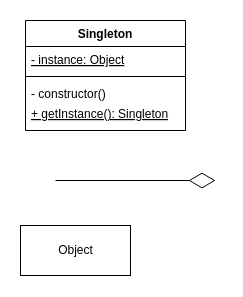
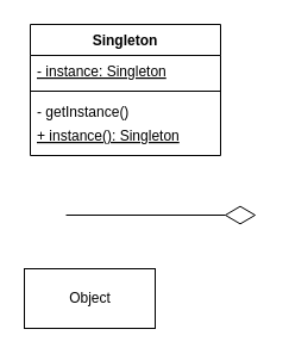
- <mxCell id="3" value="- instance: Object" style="text;strokeColor=none;fillColor=none;align=left;verticalAlign=top;spacingLeft=4;spacingRight=4;overflow=hidden;rotatable=0;points=[[0,0.5],[1,0.5]];portConstraint=eastwest;fontStyle=4" parent="2" vertex="1"><mxGeometry y="26" width="160" height="26" as="geometry" /></mxCell>
+ <mxCell id="3" value="- instance: Singleton" style="text;strokeColor=none;fillColor=none;align=left;verticalAlign=top;spacingLeft=4;spacingRight=4;overflow=hidden;rotatable=0;points=[[0,0.5],[1,0.5]];portConstraint=eastwest;fontStyle=4" parent="2" vertex="1"><mxGeometry y="26" width="160" height="26" as="geometry" /></mxCell>
- <mxCell id="5" value="- constructor()" style="text;strokeColor=none;fillColor=none;align=left;verticalAlign=top;spacingLeft=4;spacingRight=4;overflow=hidden;rotatable=0;points=[[0,0.5],[1,0.5]];portConstraint=eastwest;fontStyle=0" parent="2" vertex="1"><mxGeometry y="60" width="160" height="20" as="geometry" /></mxCell>
+ <mxCell id="5" value="- getInstance()" style="text;strokeColor=none;fillColor=none;align=left;verticalAlign=top;spacingLeft=4;spacingRight=4;overflow=hidden;rotatable=0;points=[[0,0.5],[1,0.5]];portConstraint=eastwest;fontStyle=0" parent="2" vertex="1"><mxGeometry y="60" width="160" height="20" as="geometry" /></mxCell>
- <mxCell id="6" value="+ getInstance(): Singleton" style="text;strokeColor=none;fillColor=none;align=left;verticalAlign=top;spacingLeft=4;spacingRight=4;overflow=hidden;rotatable=0;points=[[0,0.5],[1,0.5]];portConstraint=eastwest;fontStyle=4;horizontal=1;" parent="2" vertex="1"><mxGeometry y="80" width="160" height="30" as="geometry" /></mxCell>
+ <mxCell id="6" value="+ instance(): Singleton" style="text;strokeColor=none;fillColor=none;align=left;verticalAlign=top;spacingLeft=4;spacingRight=4;overflow=hidden;rotatable=0;points=[[0,0.5],[1,0.5]];portConstraint=eastwest;fontStyle=4;horizontal=1;" parent="2" vertex="1"><mxGeometry y="80" width="160" height="30" as="geometry" /></mxCell>
